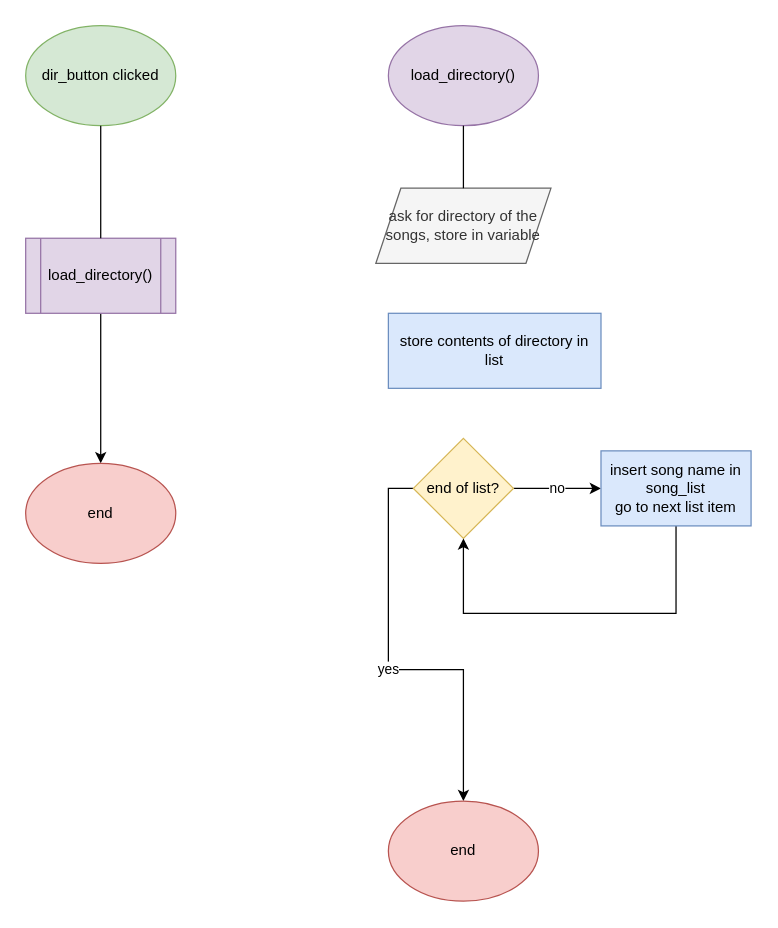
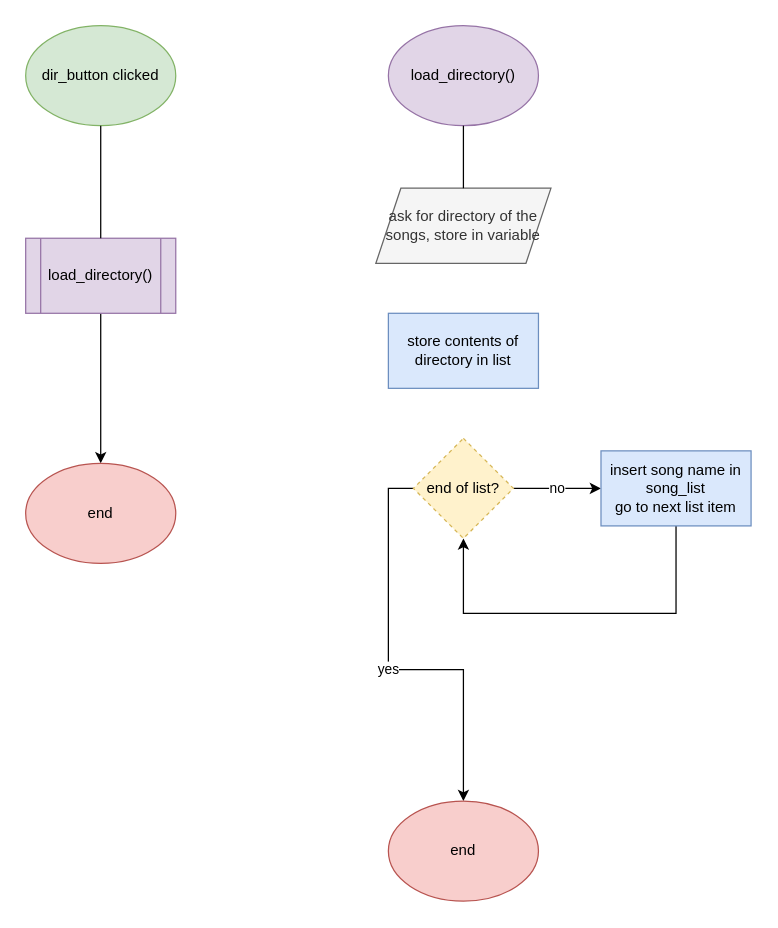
- <mxCell id="12" value="store contents of directory in list" style="rounded=0;whiteSpace=wrap;html=1;fillColor=#dae8fc;strokeColor=#6c8ebf;" vertex="1" parent="1"><mxGeometry x="310" y="250" width="170" height="60" as="geometry" /></mxCell>
+ <mxCell id="12" value="store contents of directory in list" style="rounded=0;whiteSpace=wrap;html=1;fillColor=#dae8fc;strokeColor=#6c8ebf;" vertex="1" parent="1"><mxGeometry x="310" y="250" width="120" height="60" as="geometry" /></mxCell>
- <mxCell id="14" value="end of list?" style="rhombus;whiteSpace=wrap;html=1;fillColor=#fff2cc;strokeColor=#d6b656;" vertex="1" parent="1"><mxGeometry x="330" y="350" width="80" height="80" as="geometry" /></mxCell>
+ <mxCell id="14" value="end of list?" style="rhombus;whiteSpace=wrap;html=1;fillColor=#fff2cc;strokeColor=#d6b656;dashed=1;" vertex="1" parent="1"><mxGeometry x="330" y="350" width="80" height="80" as="geometry" /></mxCell>
